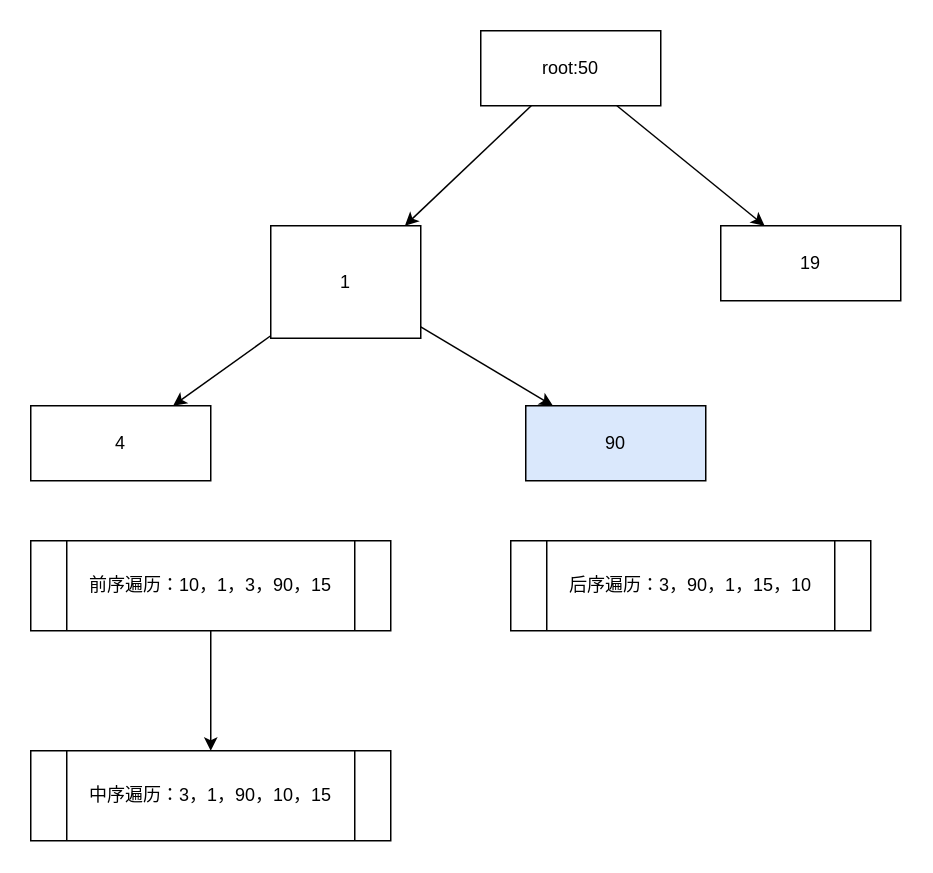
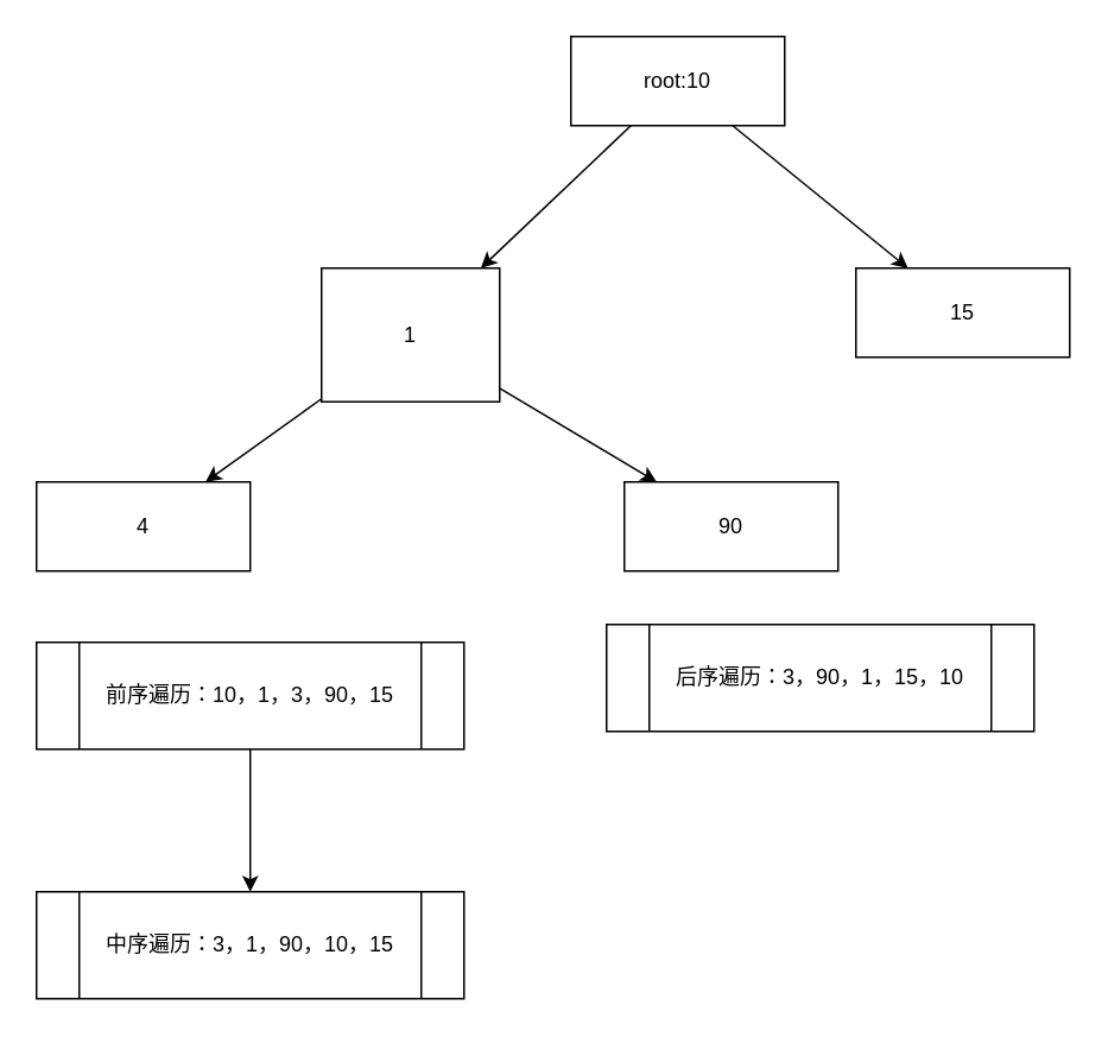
- <mxCell id="4" value="&lt;div&gt;root:50&lt;/div&gt;" style="rounded=0;whiteSpace=wrap;html=1;" vertex="1" parent="1"><mxGeometry x="320" y="20" width="120" height="50" as="geometry" /></mxCell>
+ <mxCell id="4" value="&lt;div&gt;root:10&lt;/div&gt;" style="rounded=0;whiteSpace=wrap;html=1;" vertex="1" parent="1"><mxGeometry x="320" y="20" width="120" height="50" as="geometry" /></mxCell>
- <mxCell id="8" value="&lt;div&gt;19&lt;/div&gt;" style="rounded=0;whiteSpace=wrap;html=1;" vertex="1" parent="1"><mxGeometry x="480" y="150" width="120" height="50" as="geometry" /></mxCell>
+ <mxCell id="8" value="&lt;div&gt;15&lt;/div&gt;" style="rounded=0;whiteSpace=wrap;html=1;" vertex="1" parent="1"><mxGeometry x="480" y="150" width="120" height="50" as="geometry" /></mxCell>
- <mxCell id="10" value="90" style="rounded=0;whiteSpace=wrap;html=1;fillColor=#dae8fc;" vertex="1" parent="1"><mxGeometry x="350" y="270" width="120" height="50" as="geometry" /></mxCell>
+ <mxCell id="10" value="90" style="rounded=0;whiteSpace=wrap;html=1;" vertex="1" parent="1"><mxGeometry x="350" y="270" width="120" height="50" as="geometry" /></mxCell>
- <mxCell id="14" value="后序遍历：3，90，1，15，10" style="shape=process;whiteSpace=wrap;html=1;backgroundOutline=1;" vertex="1" parent="1"><mxGeometry x="340" y="360" width="240" height="60" as="geometry" /></mxCell>
+ <mxCell id="14" value="后序遍历：3，90，1，15，10" style="shape=process;whiteSpace=wrap;html=1;backgroundOutline=1;" vertex="1" parent="1"><mxGeometry x="340" y="350" width="240" height="60" as="geometry" /></mxCell>
